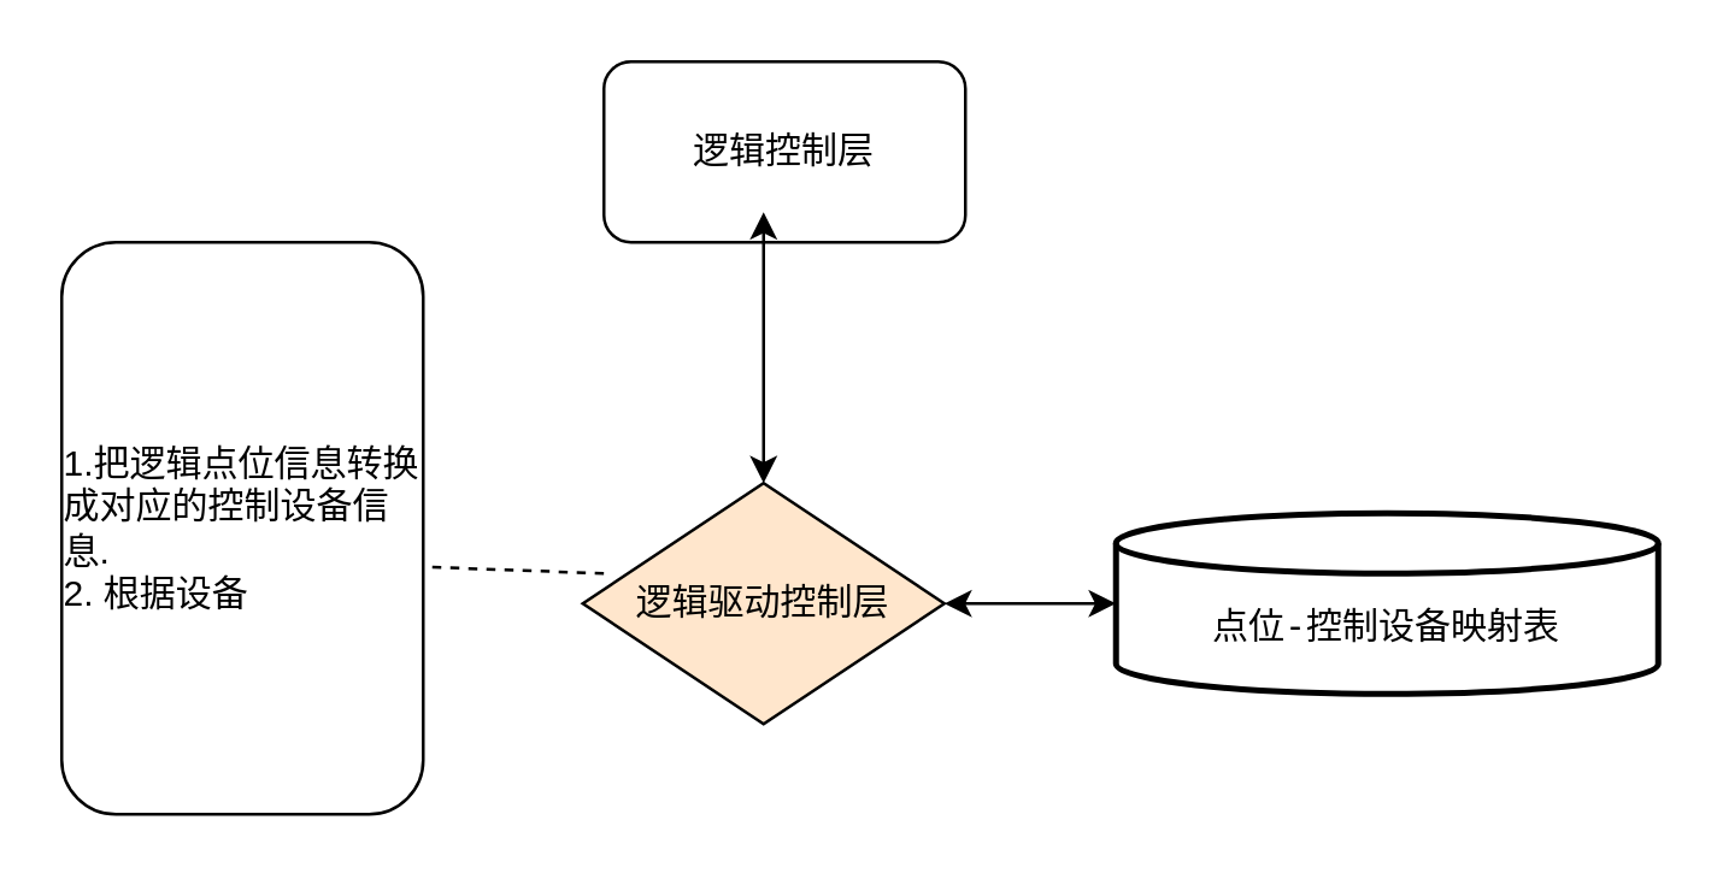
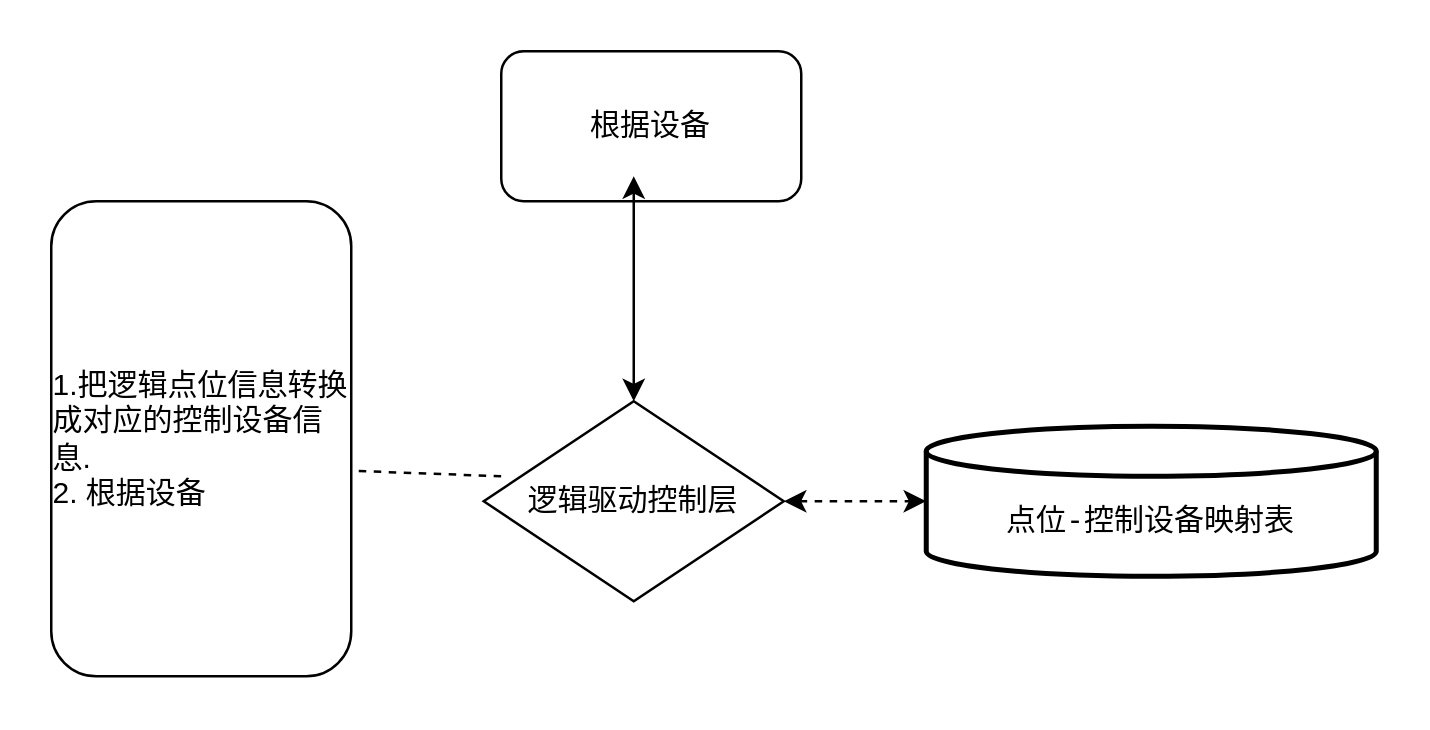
- <mxCell id="2" value="逻辑控制层&lt;span id=&quot;transmark&quot; style=&quot;display: none ; width: 0px ; height: 0px&quot;&gt;&lt;/span&gt;" style="rounded=1;whiteSpace=wrap;html=1;" vertex="1" parent="1"><mxGeometry x="200" y="20" width="120" height="60" as="geometry" /></mxCell>
+ <mxCell id="2" value="根据设备&lt;span id=&quot;transmark&quot; style=&quot;display: none ; width: 0px ; height: 0px&quot;&gt;&lt;/span&gt;" style="rounded=1;whiteSpace=wrap;html=1;" vertex="1" parent="1"><mxGeometry x="200" y="20" width="120" height="60" as="geometry" /></mxCell>
- <mxCell id="4" value="逻辑驱动控制层&lt;span id=&quot;transmark&quot; style=&quot;display: none ; width: 0px ; height: 0px&quot;&gt;&lt;/span&gt;" style="rhombus;whiteSpace=wrap;html=1;fillColor=#ffe6cc;" vertex="1" parent="1"><mxGeometry x="193" y="160" width="120" height="80" as="geometry" /></mxCell>
+ <mxCell id="4" value="逻辑驱动控制层&lt;span id=&quot;transmark&quot; style=&quot;display: none ; width: 0px ; height: 0px&quot;&gt;&lt;/span&gt;" style="rhombus;whiteSpace=wrap;html=1;" vertex="1" parent="1"><mxGeometry x="193" y="160" width="120" height="80" as="geometry" /></mxCell>
- <mxCell id="5" value="" style="endArrow=classic;startArrow=classic;html=1;exitX=1;exitY=0.5;exitDx=0;exitDy=0;" edge="1" parent="1" source="4" target="6"><mxGeometry width="50" height="50" relative="1" as="geometry"><mxPoint x="190" y="310" as="sourcePoint" /><mxPoint x="400" y="200" as="targetPoint" /></mxGeometry></mxCell>
+ <mxCell id="5" value="" style="endArrow=classic;startArrow=classic;html=1;exitX=1;exitY=0.5;exitDx=0;exitDy=0;dashed=1;" edge="1" parent="1" source="4" target="6"><mxGeometry width="50" height="50" relative="1" as="geometry"><mxPoint x="190" y="310" as="sourcePoint" /><mxPoint x="400" y="200" as="targetPoint" /></mxGeometry></mxCell>
